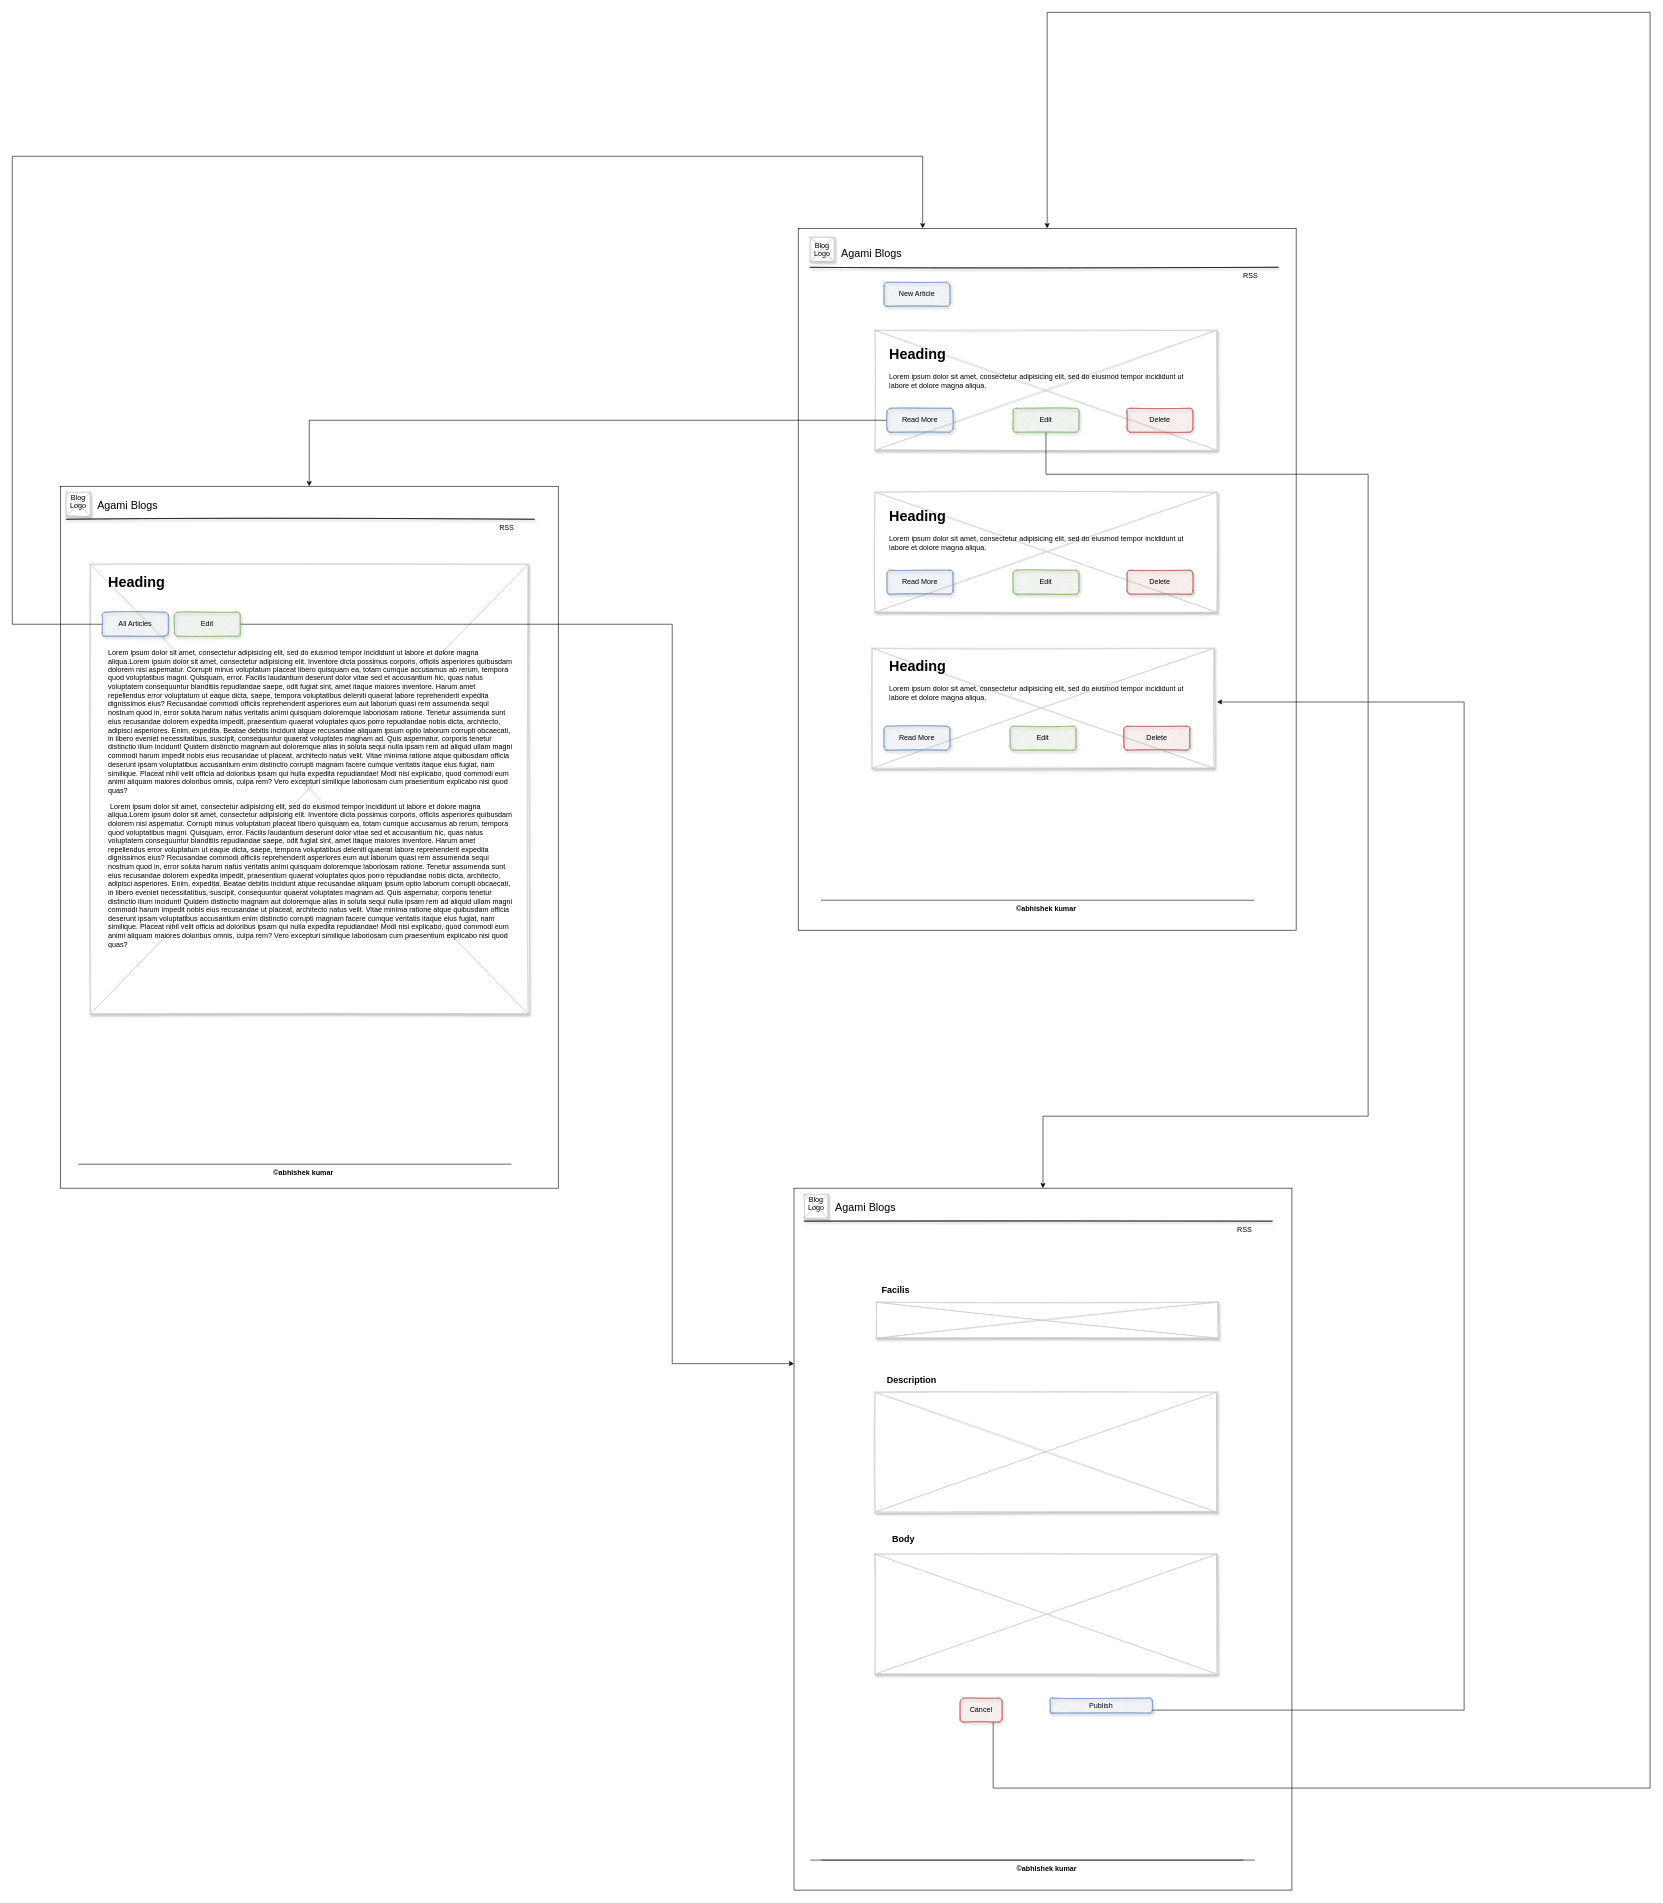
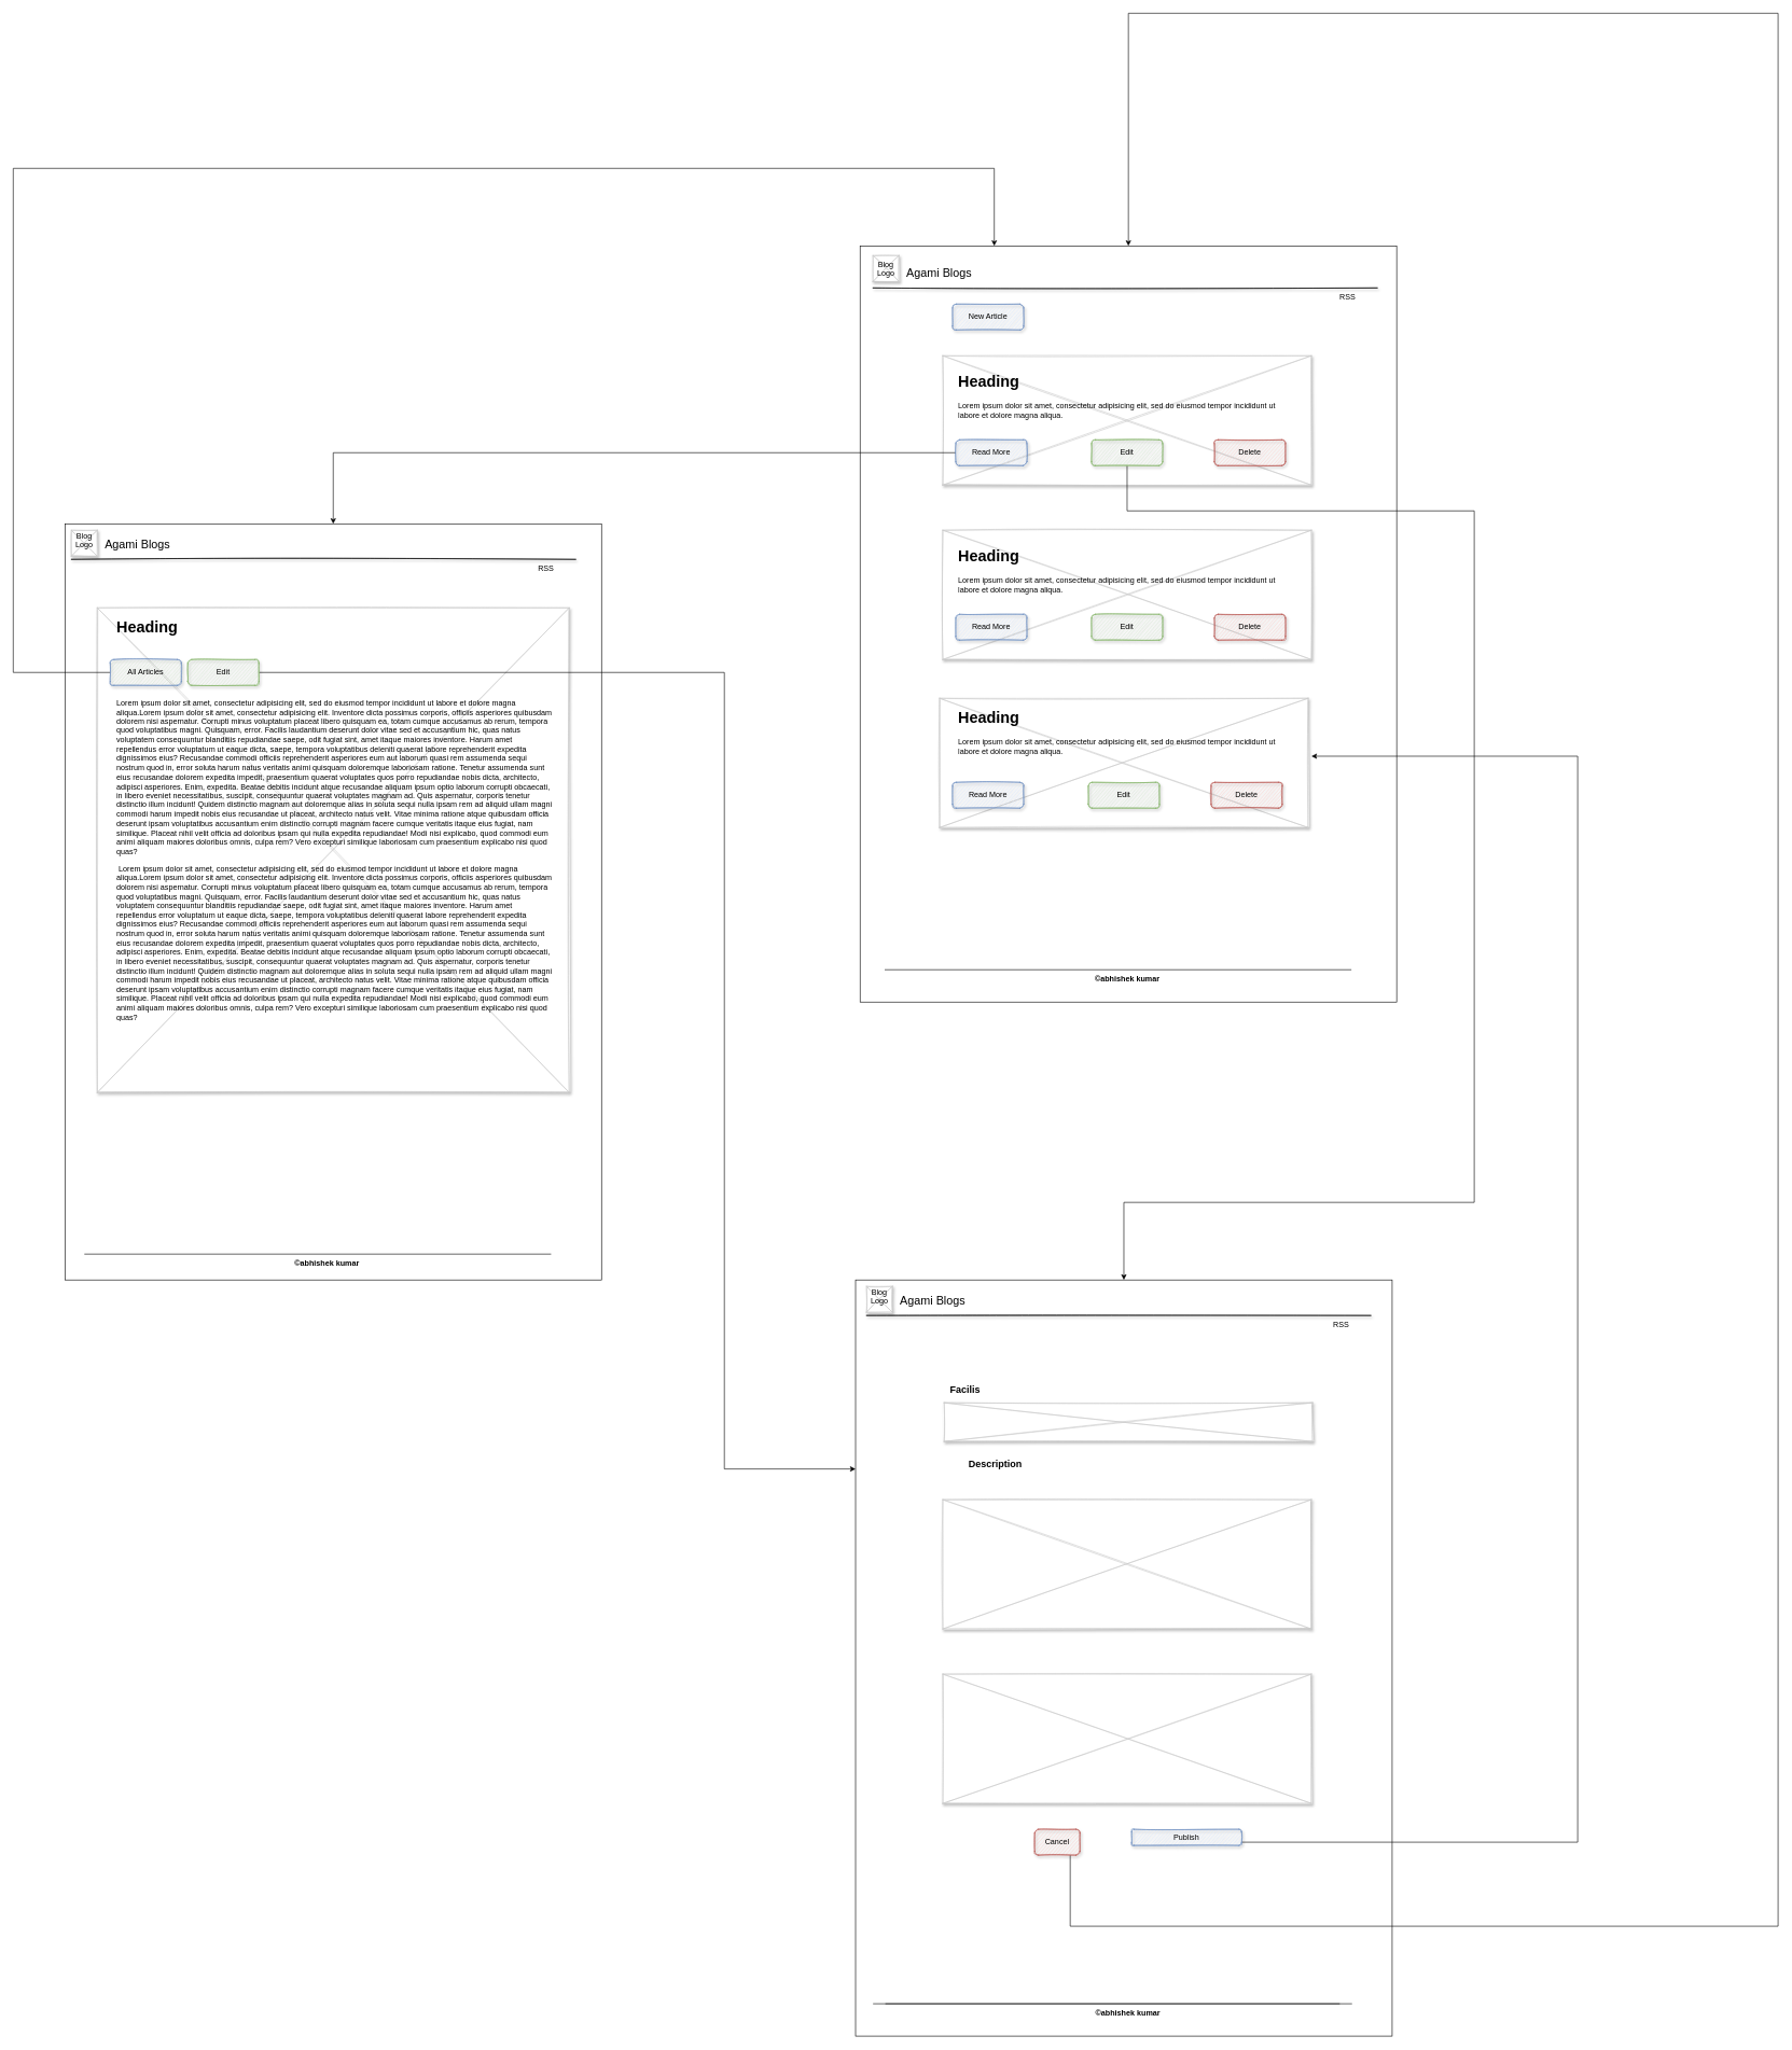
- <mxCell id="50" value="All Articles" style="rounded=1;whiteSpace=wrap;html=1;fillColor=#dae8fc;strokeColor=#6c8ebf;sketch=1;shadow=1;" parent="1" vertex="1"><mxGeometry x="170" y="1020" width="110" height="40" as="geometry" /></mxCell>
+ <mxCell id="50" value="All Articles" style="rounded=1;whiteSpace=wrap;html=1;fillColor=#d5e8d4;strokeColor=#6c8ebf;sketch=1;shadow=1;" parent="1" vertex="1"><mxGeometry x="170" y="1020" width="110" height="40" as="geometry" /></mxCell>
- <mxCell id="55" value="&lt;span style=&quot;font-size: 15px&quot;&gt;&lt;b&gt;Description&lt;/b&gt;&lt;/span&gt;" style="text;html=1;strokeColor=none;fillColor=none;align=center;verticalAlign=middle;whiteSpace=wrap;rounded=0;" parent="1" vertex="1"><mxGeometry x="1458" y="2280" width="123" height="40" as="geometry" /></mxCell>
+ <mxCell id="55" value="&lt;span style=&quot;font-size: 15px&quot;&gt;&lt;b&gt;Description&lt;/b&gt;&lt;/span&gt;" style="text;html=1;strokeColor=none;fillColor=none;align=center;verticalAlign=middle;whiteSpace=wrap;rounded=0;" parent="1" vertex="1"><mxGeometry x="1478" y="2245" width="123" height="40" as="geometry" /></mxCell>
- <mxCell id="56" value="&lt;b&gt;&lt;font style=&quot;font-size: 15px&quot;&gt;Body&lt;/font&gt;&lt;/b&gt;" style="text;html=1;strokeColor=none;fillColor=none;align=center;verticalAlign=middle;whiteSpace=wrap;rounded=0;" parent="1" vertex="1"><mxGeometry x="1471.5" y="2545" width="67" height="40" as="geometry" /></mxCell>
